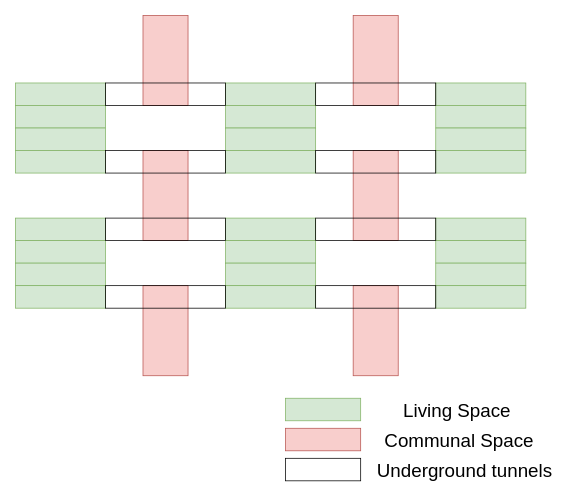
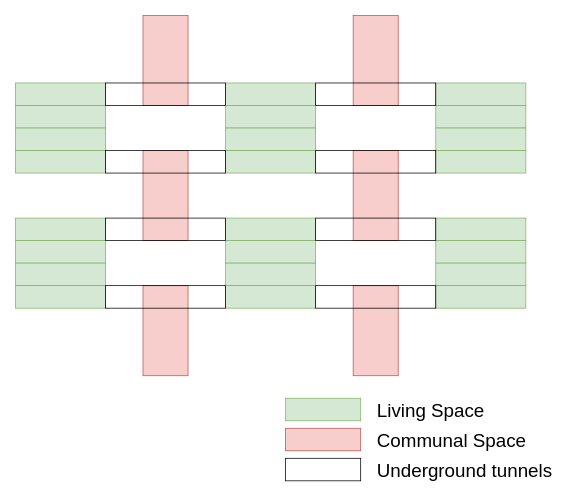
- <mxCell id="41" value="&lt;font style=&quot;font-size: 25px;&quot;&gt;Living Space&lt;/font&gt;" style="text;html=1;align=left;verticalAlign=middle;whiteSpace=wrap;rounded=0;" vertex="1" parent="1"><mxGeometry x="535" y="530" width="190" height="30" as="geometry" /></mxCell>
+ <mxCell id="41" value="&lt;font style=&quot;font-size: 25px;&quot;&gt;Living Space&lt;/font&gt;" style="text;html=1;align=left;verticalAlign=middle;whiteSpace=wrap;rounded=0;" vertex="1" parent="1"><mxGeometry x="500" y="530" width="190" height="30" as="geometry" /></mxCell>
- <mxCell id="43" value="&lt;font style=&quot;font-size: 25px;&quot;&gt;Communal Space&lt;/font&gt;" style="text;html=1;align=left;verticalAlign=middle;whiteSpace=wrap;rounded=0;" vertex="1" parent="1"><mxGeometry x="510" y="570" width="240" height="30" as="geometry" /></mxCell>
+ <mxCell id="43" value="&lt;font style=&quot;font-size: 25px;&quot;&gt;Communal Space&lt;/font&gt;" style="text;html=1;align=left;verticalAlign=middle;whiteSpace=wrap;rounded=0;" vertex="1" parent="1"><mxGeometry x="500" y="570" width="240" height="30" as="geometry" /></mxCell>
